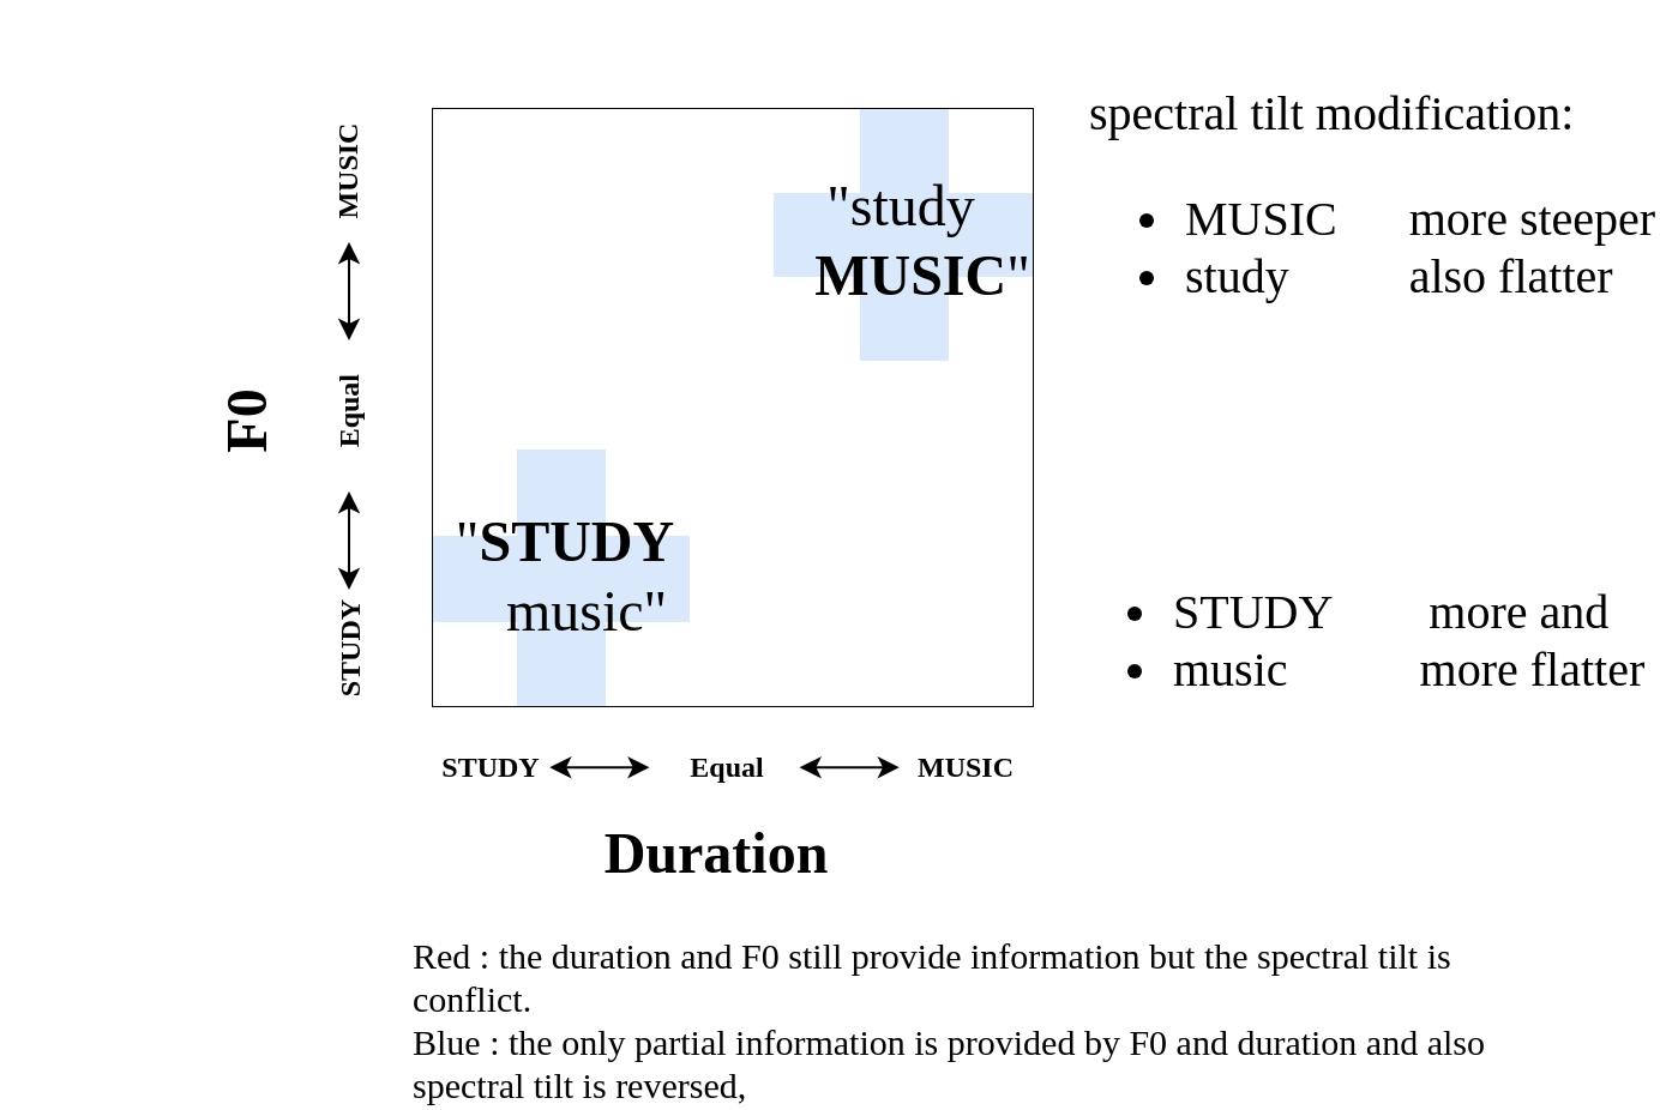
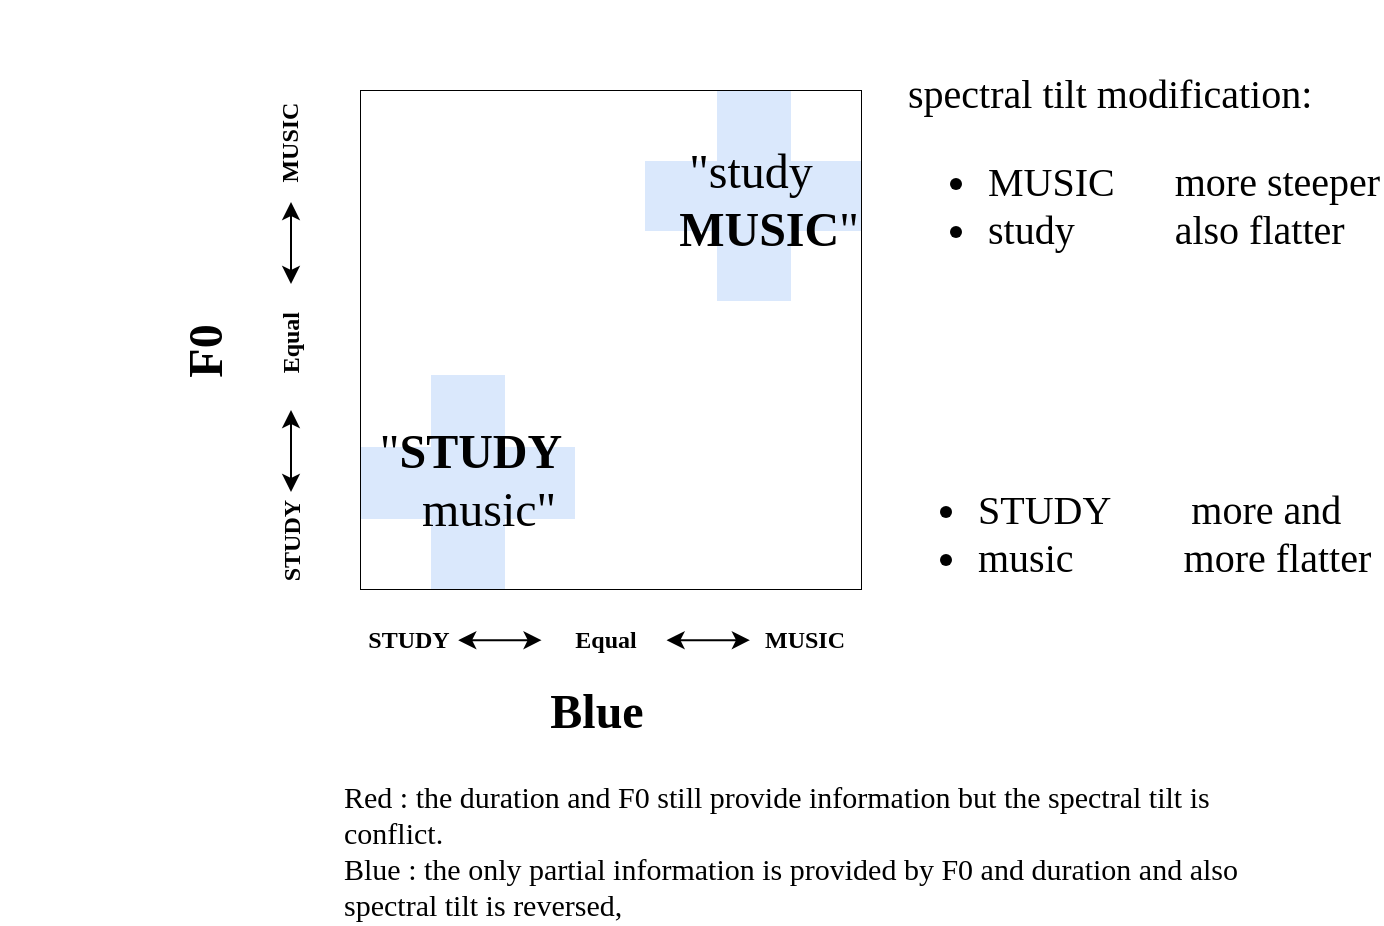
- <mxCell id="73" value="Duration" style="text;strokeColor=none;fillColor=none;html=1;fontSize=24;fontStyle=1;verticalAlign=middle;align=center;fontFamily=Times New Roman;" parent="1" vertex="1"><mxGeometry x="248" y="336" width="100" height="40" as="geometry" /></mxCell>
+ <mxCell id="73" value="Blue" style="text;strokeColor=none;fillColor=none;html=1;fontSize=24;fontStyle=1;verticalAlign=middle;align=center;fontFamily=Times New Roman;" parent="1" vertex="1"><mxGeometry x="248" y="336" width="100" height="40" as="geometry" /></mxCell>
